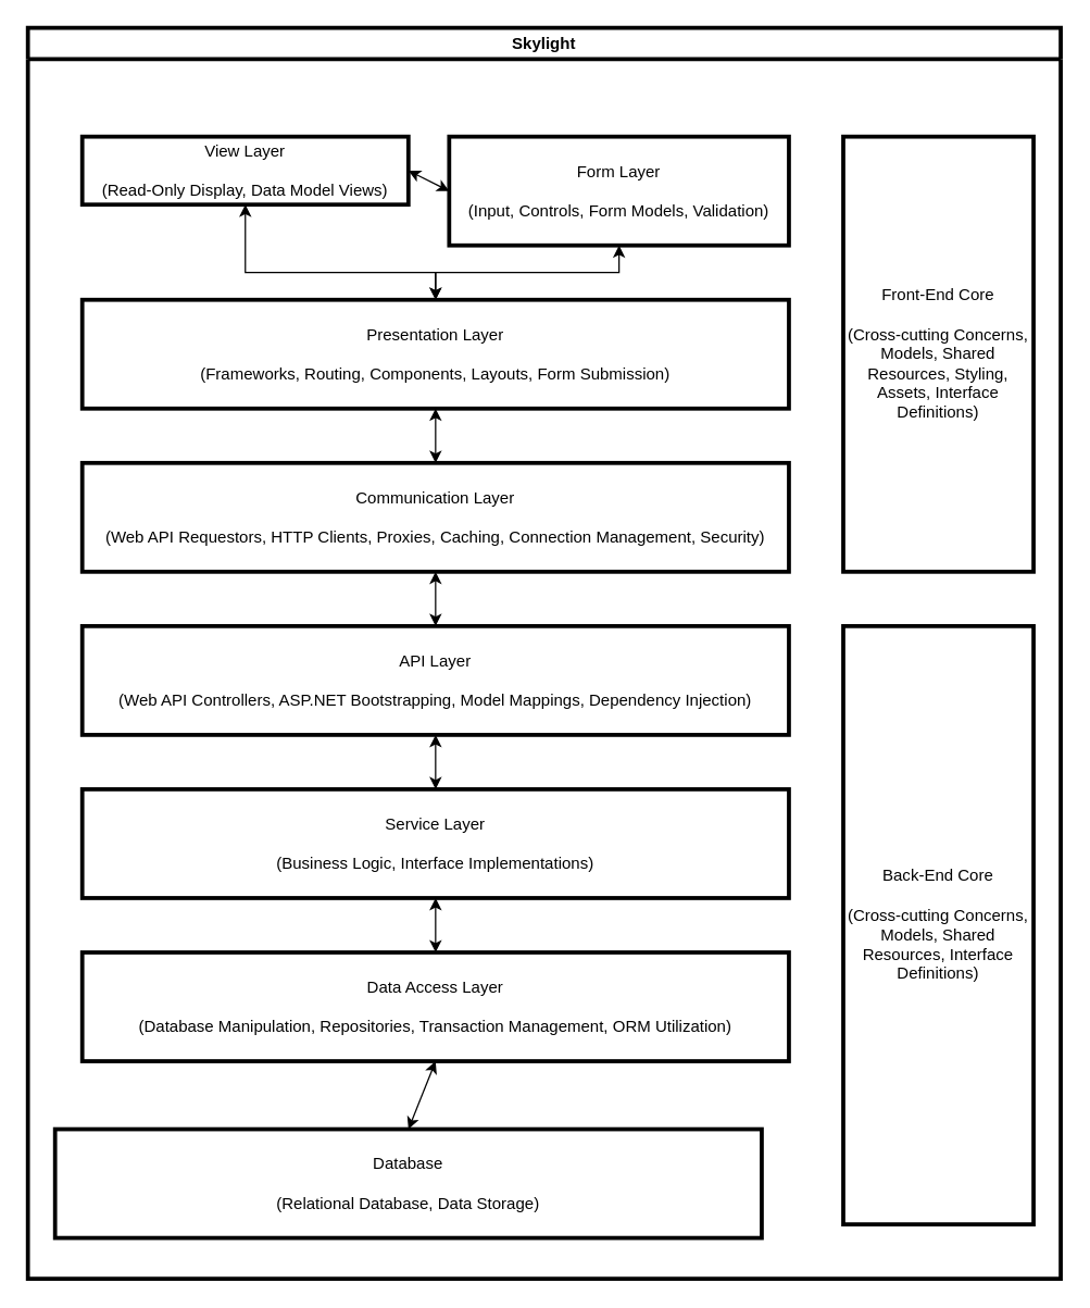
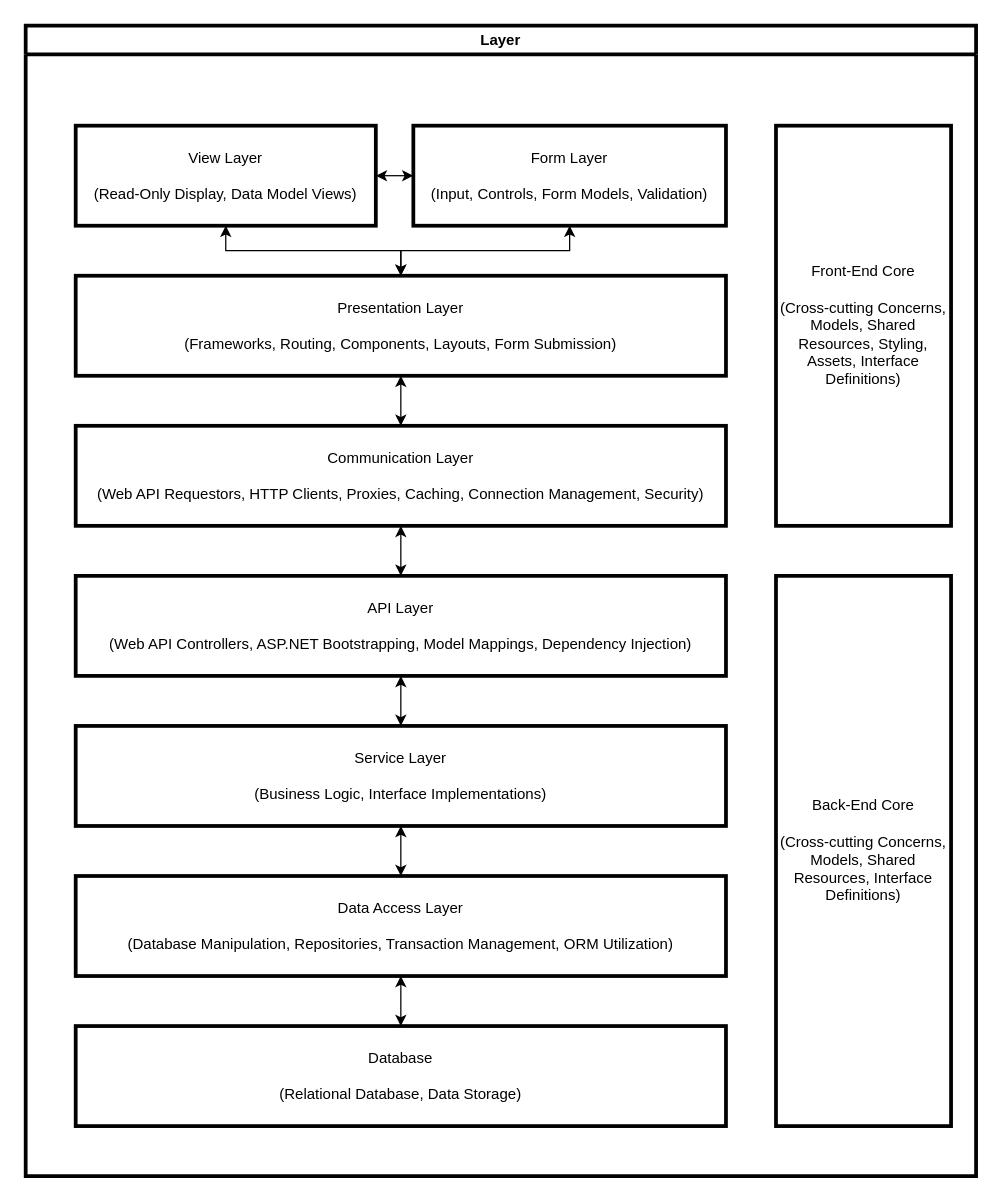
- <mxCell id="2" value="Skylight" style="swimlane;whiteSpace=wrap;html=1;strokeWidth=3;" parent="1" vertex="1"><mxGeometry x="20" y="20" width="760" height="920" as="geometry" /></mxCell>
+ <mxCell id="2" value="Layer" style="swimlane;whiteSpace=wrap;html=1;strokeWidth=3;" parent="1" vertex="1"><mxGeometry x="20" y="20" width="760" height="920" as="geometry" /></mxCell>
- <mxCell id="4" value="View Layer&lt;br&gt;&lt;br&gt;(Read-Only Display, Data Model Views)" style="rounded=0;whiteSpace=wrap;html=1;strokeWidth=3;" parent="2" vertex="1"><mxGeometry x="40" y="80" width="240" height="50" as="geometry" /></mxCell>
+ <mxCell id="4" value="View Layer&lt;br&gt;&lt;br&gt;(Read-Only Display, Data Model Views)" style="rounded=0;whiteSpace=wrap;html=1;strokeWidth=3;" parent="2" vertex="1"><mxGeometry x="40" y="80" width="240" height="80" as="geometry" /></mxCell>
- <mxCell id="11" value="Database&lt;br&gt;&lt;br&gt;(Relational Database, Data Storage)" style="rounded=0;whiteSpace=wrap;html=1;strokeWidth=3;" parent="2" vertex="1"><mxGeometry x="20" y="810" width="520" height="80" as="geometry" /></mxCell>
+ <mxCell id="11" value="Database&lt;br&gt;&lt;br&gt;(Relational Database, Data Storage)" style="rounded=0;whiteSpace=wrap;html=1;strokeWidth=3;" parent="2" vertex="1"><mxGeometry x="40" y="800" width="520" height="80" as="geometry" /></mxCell>
